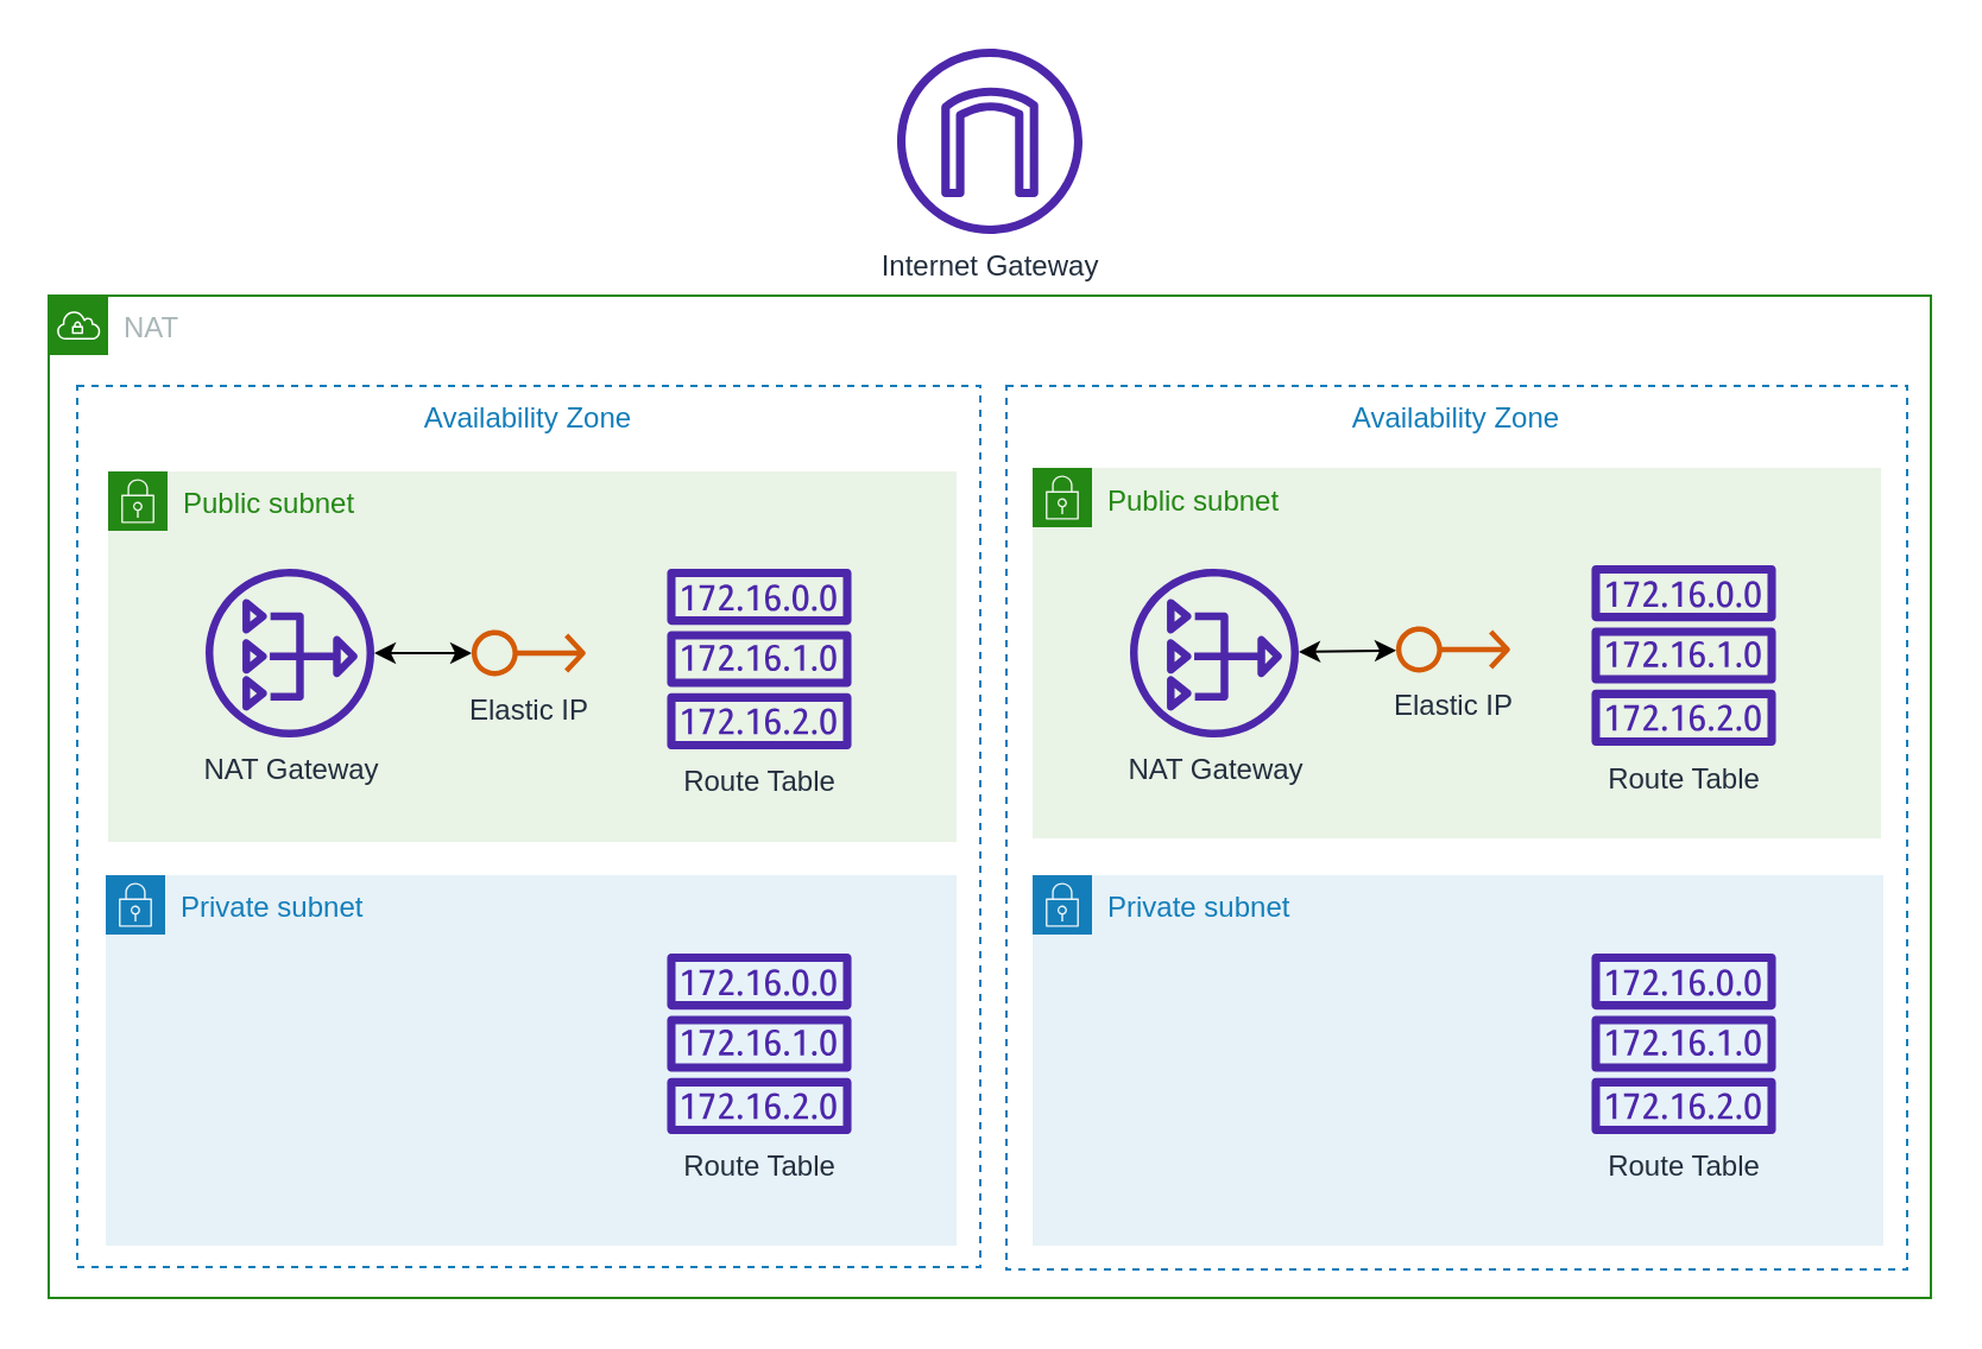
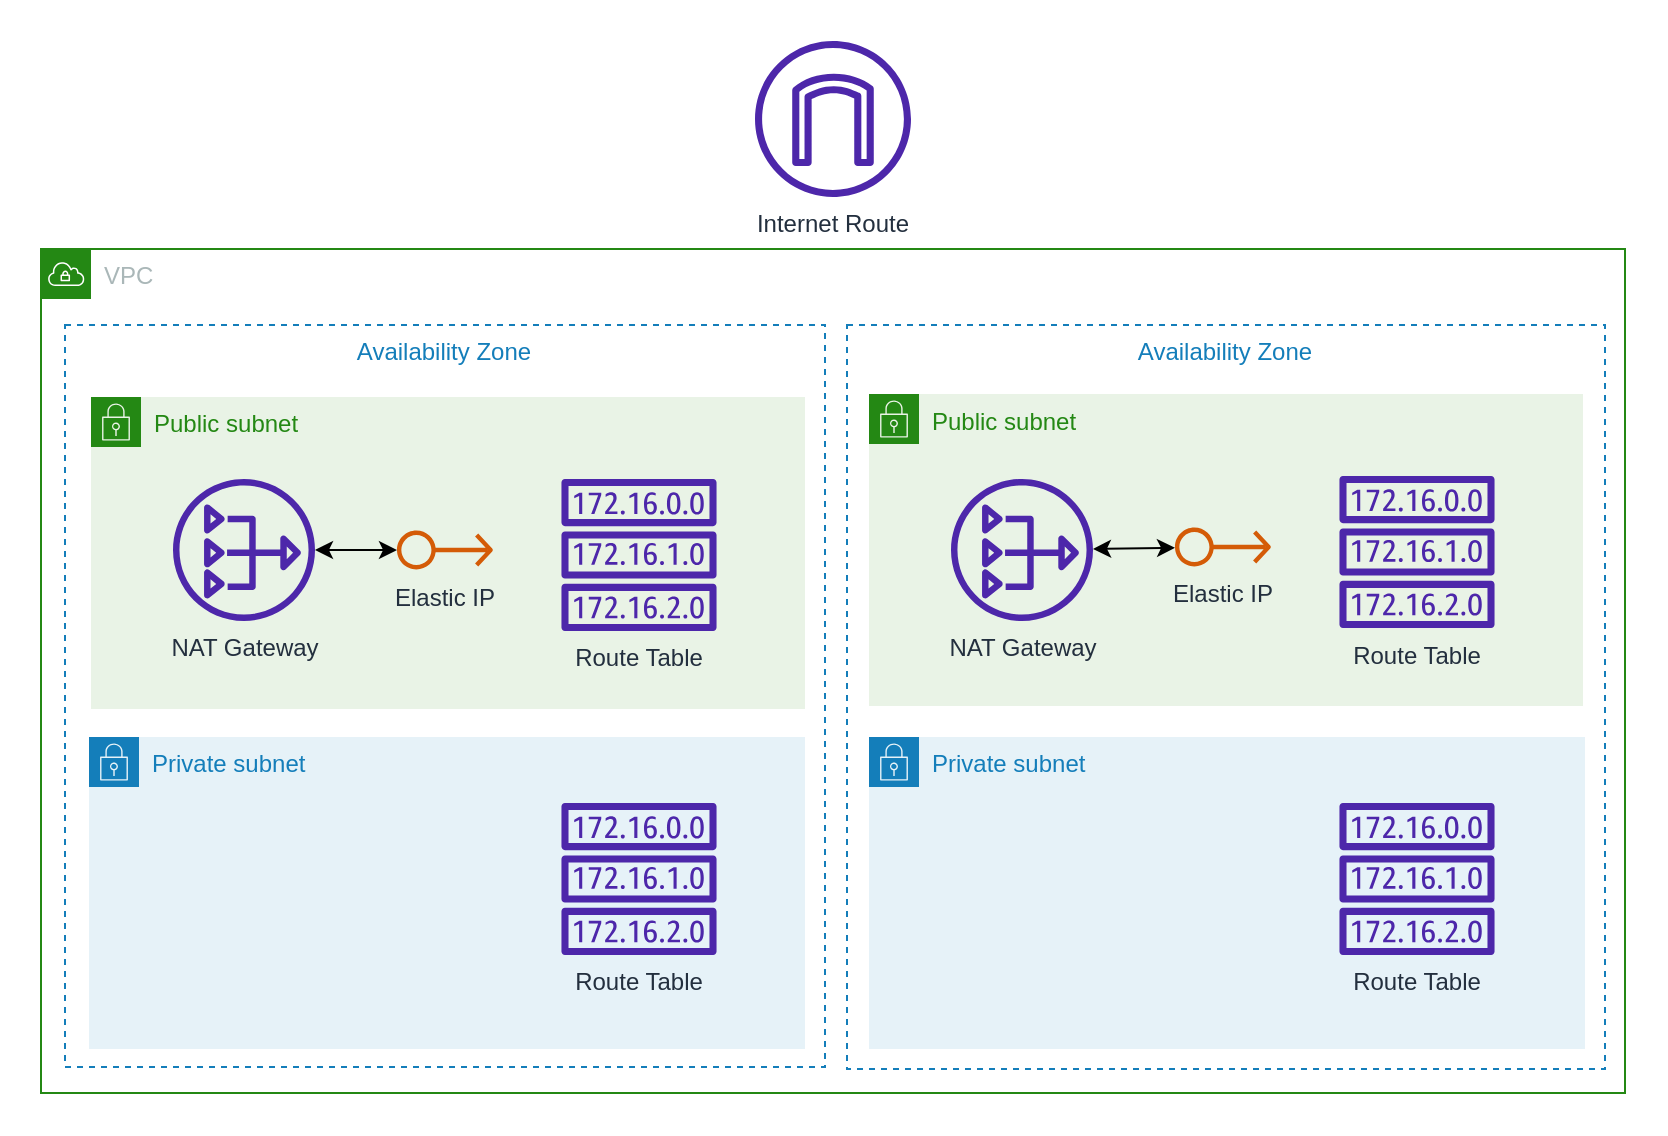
- <mxCell id="17" value="Internet Gateway" style="sketch=0;outlineConnect=0;fontColor=#232F3E;gradientColor=none;fillColor=#4D27AA;strokeColor=none;dashed=0;verticalLabelPosition=bottom;verticalAlign=top;align=center;html=1;fontSize=12;fontStyle=0;aspect=fixed;pointerEvents=1;shape=mxgraph.aws4.internet_gateway;" vertex="1" parent="1"><mxGeometry x="377" y="20" width="78" height="78" as="geometry" /></mxCell>
+ <mxCell id="17" value="Internet Route" style="sketch=0;outlineConnect=0;fontColor=#232F3E;gradientColor=none;fillColor=#4D27AA;strokeColor=none;dashed=0;verticalLabelPosition=bottom;verticalAlign=top;align=center;html=1;fontSize=12;fontStyle=0;aspect=fixed;pointerEvents=1;shape=mxgraph.aws4.internet_gateway;" vertex="1" parent="1"><mxGeometry x="377" y="20" width="78" height="78" as="geometry" /></mxCell>
- <mxCell id="2" value="NAT" style="points=[[0,0],[0.25,0],[0.5,0],[0.75,0],[1,0],[1,0.25],[1,0.5],[1,0.75],[1,1],[0.75,1],[0.5,1],[0.25,1],[0,1],[0,0.75],[0,0.5],[0,0.25]];outlineConnect=0;gradientColor=none;html=1;whiteSpace=wrap;fontSize=12;fontStyle=0;container=1;pointerEvents=0;collapsible=0;recursiveResize=0;shape=mxgraph.aws4.group;grIcon=mxgraph.aws4.group_vpc;strokeColor=#248814;fillColor=none;verticalAlign=top;align=left;spacingLeft=30;fontColor=#AAB7B8;dashed=0;" vertex="1" parent="1"><mxGeometry x="20" y="124" width="792" height="422" as="geometry" /></mxCell>
+ <mxCell id="2" value="VPC" style="points=[[0,0],[0.25,0],[0.5,0],[0.75,0],[1,0],[1,0.25],[1,0.5],[1,0.75],[1,1],[0.75,1],[0.5,1],[0.25,1],[0,1],[0,0.75],[0,0.5],[0,0.25]];outlineConnect=0;gradientColor=none;html=1;whiteSpace=wrap;fontSize=12;fontStyle=0;container=1;pointerEvents=0;collapsible=0;recursiveResize=0;shape=mxgraph.aws4.group;grIcon=mxgraph.aws4.group_vpc;strokeColor=#248814;fillColor=none;verticalAlign=top;align=left;spacingLeft=30;fontColor=#AAB7B8;dashed=0;" vertex="1" parent="1"><mxGeometry x="20" y="124" width="792" height="422" as="geometry" /></mxCell>
